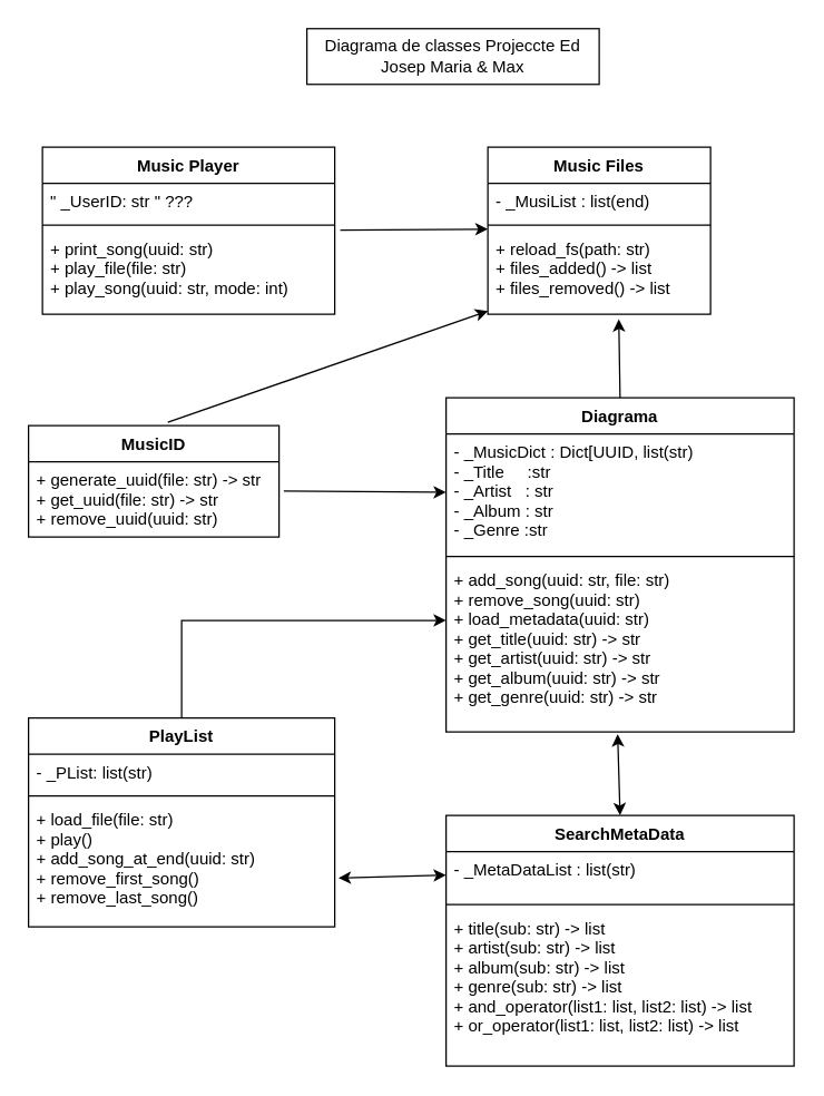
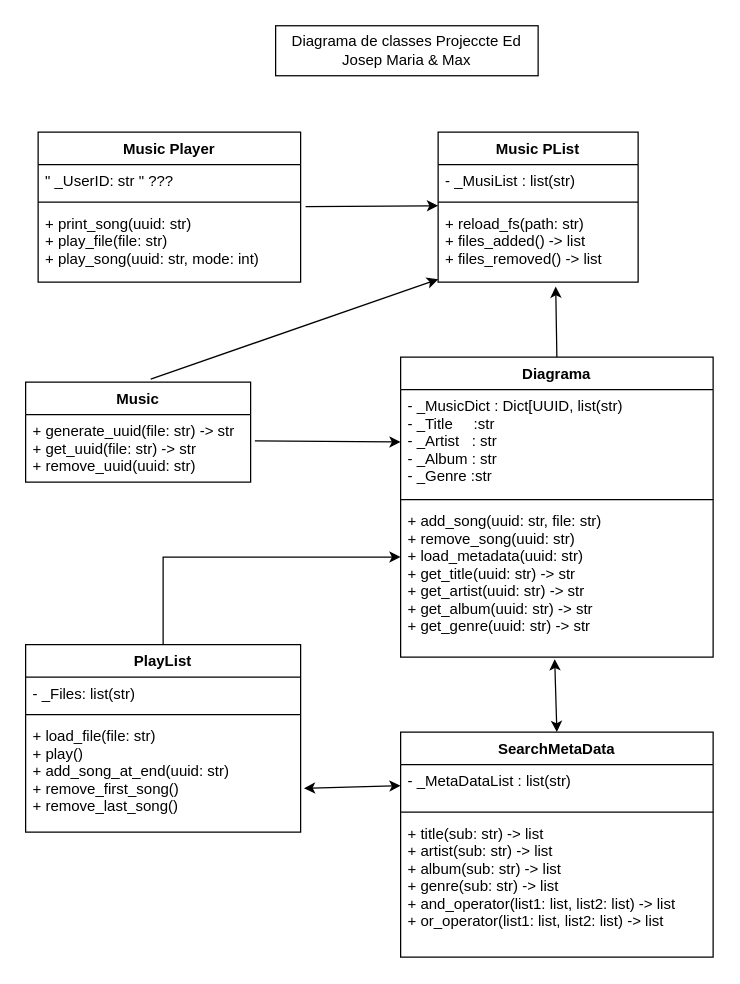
- <mxCell id="6" value="Music Files" style="swimlane;fontStyle=1;align=center;verticalAlign=top;childLayout=stackLayout;horizontal=1;startSize=26;horizontalStack=0;resizeParent=1;resizeParentMax=0;resizeLast=0;collapsible=1;marginBottom=0;" vertex="1" parent="1"><mxGeometry x="350" y="105" width="160" height="120" as="geometry" /></mxCell>
+ <mxCell id="6" value="Music PList" style="swimlane;fontStyle=1;align=center;verticalAlign=top;childLayout=stackLayout;horizontal=1;startSize=26;horizontalStack=0;resizeParent=1;resizeParentMax=0;resizeLast=0;collapsible=1;marginBottom=0;" vertex="1" parent="1"><mxGeometry x="350" y="105" width="160" height="120" as="geometry" /></mxCell>
- <mxCell id="7" value="- _MusiList : list(end)" style="text;strokeColor=none;fillColor=none;align=left;verticalAlign=top;spacingLeft=4;spacingRight=4;overflow=hidden;rotatable=0;points=[[0,0.5],[1,0.5]];portConstraint=eastwest;" vertex="1" parent="6"><mxGeometry y="26" width="160" height="26" as="geometry" /></mxCell>
+ <mxCell id="7" value="- _MusiList : list(str)" style="text;strokeColor=none;fillColor=none;align=left;verticalAlign=top;spacingLeft=4;spacingRight=4;overflow=hidden;rotatable=0;points=[[0,0.5],[1,0.5]];portConstraint=eastwest;" vertex="1" parent="6"><mxGeometry y="26" width="160" height="26" as="geometry" /></mxCell>
- <mxCell id="15" value="MusicID" style="swimlane;fontStyle=1;align=center;verticalAlign=top;childLayout=stackLayout;horizontal=1;startSize=26;horizontalStack=0;resizeParent=1;resizeParentMax=0;resizeLast=0;collapsible=1;marginBottom=0;" vertex="1" parent="1"><mxGeometry x="20" y="305" width="180" height="80" as="geometry" /></mxCell>
+ <mxCell id="15" value="Music" style="swimlane;fontStyle=1;align=center;verticalAlign=top;childLayout=stackLayout;horizontal=1;startSize=26;horizontalStack=0;resizeParent=1;resizeParentMax=0;resizeLast=0;collapsible=1;marginBottom=0;" vertex="1" parent="1"><mxGeometry x="20" y="305" width="180" height="80" as="geometry" /></mxCell>
- <mxCell id="18" value="- _PList: list(str)" style="text;strokeColor=none;fillColor=none;align=left;verticalAlign=top;spacingLeft=4;spacingRight=4;overflow=hidden;rotatable=0;points=[[0,0.5],[1,0.5]];portConstraint=eastwest;" vertex="1" parent="17"><mxGeometry y="26" width="220" height="26" as="geometry" /></mxCell>
+ <mxCell id="18" value="- _Files: list(str)" style="text;strokeColor=none;fillColor=none;align=left;verticalAlign=top;spacingLeft=4;spacingRight=4;overflow=hidden;rotatable=0;points=[[0,0.5],[1,0.5]];portConstraint=eastwest;" vertex="1" parent="17"><mxGeometry y="26" width="220" height="26" as="geometry" /></mxCell>
